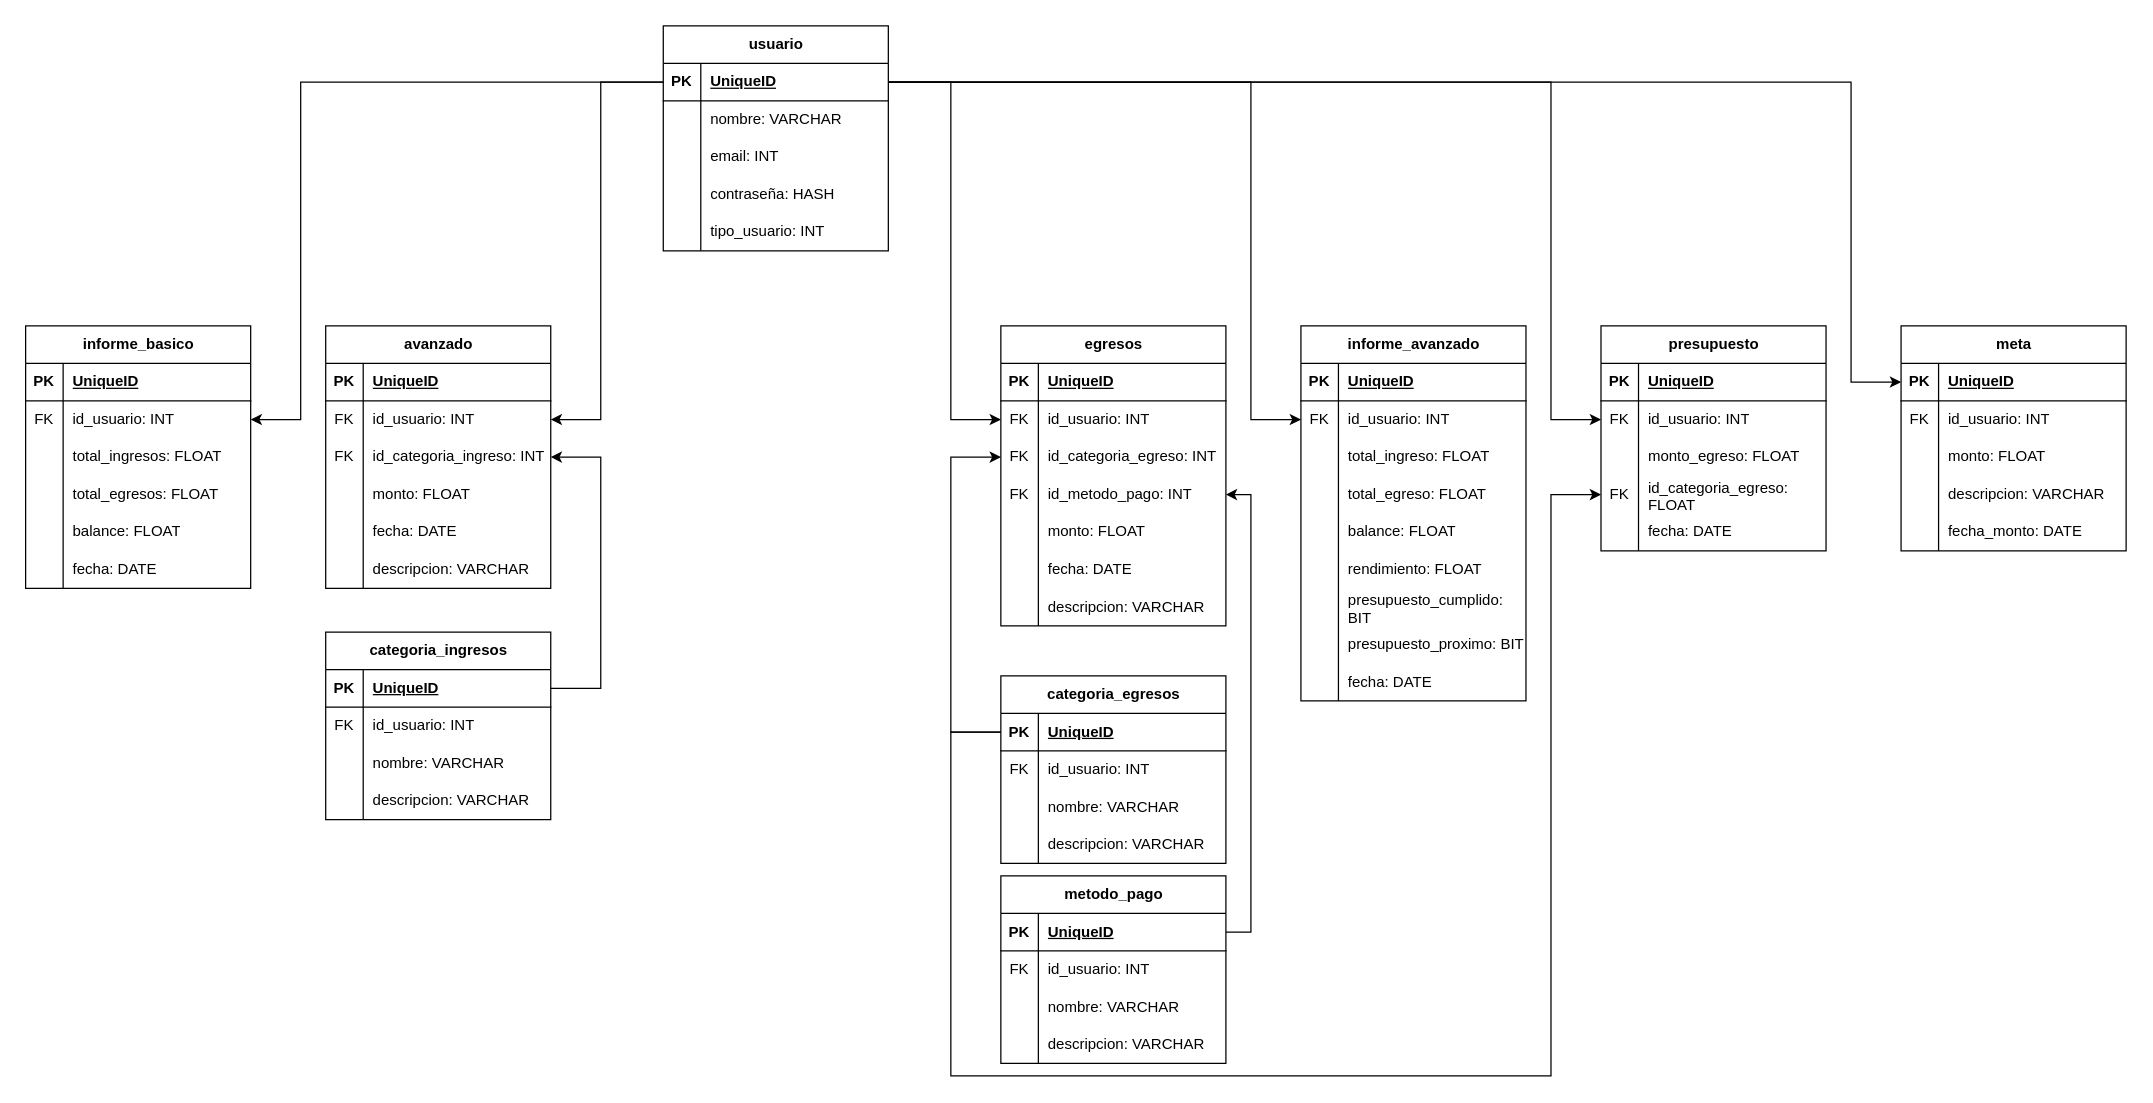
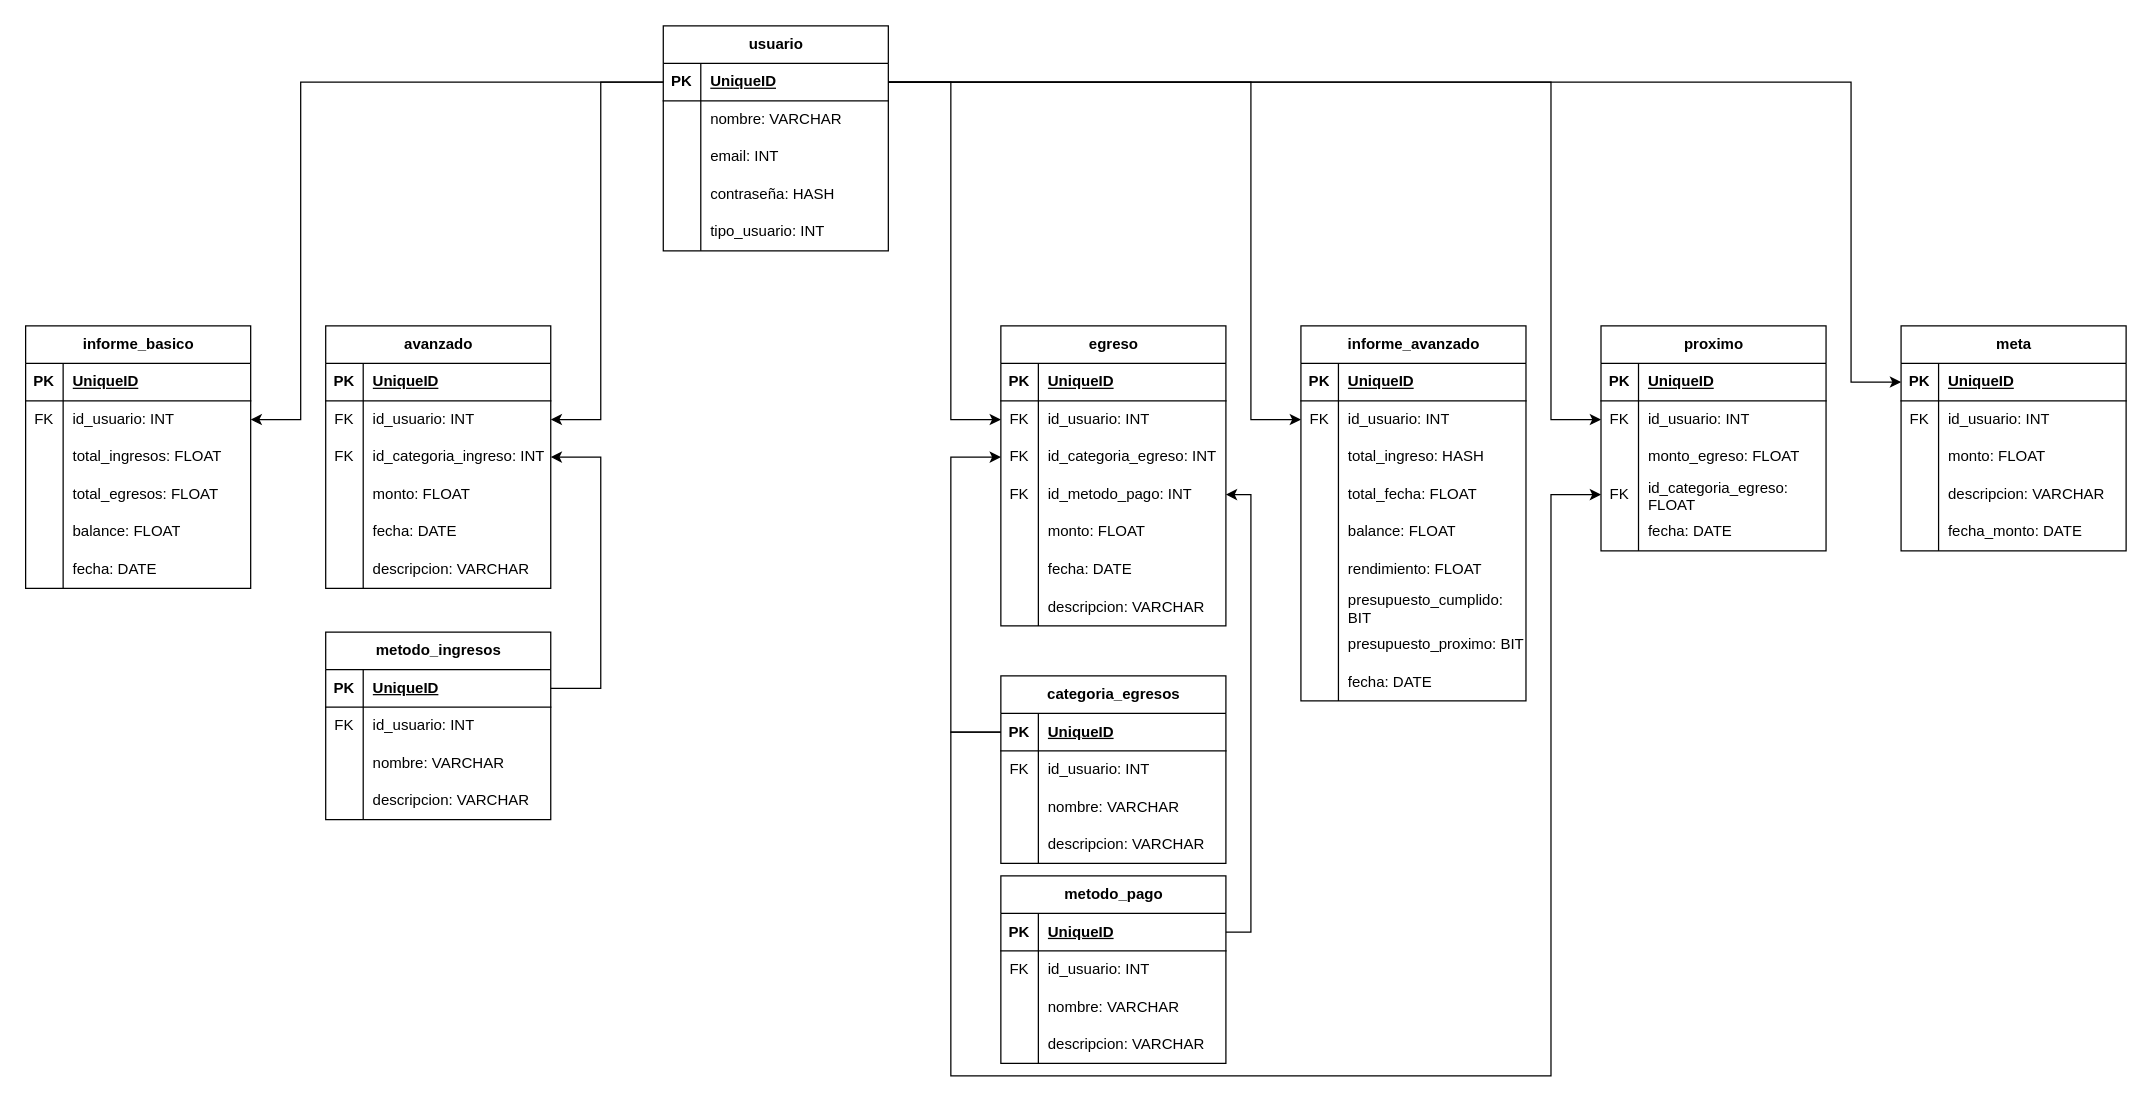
- <mxCell id="37" value="egresos" style="shape=table;startSize=30;container=1;collapsible=1;childLayout=tableLayout;fixedRows=1;rowLines=0;fontStyle=1;align=center;resizeLast=1;html=1;" parent="1" vertex="1"><mxGeometry x="800" y="260" width="180" height="240" as="geometry" /></mxCell>
+ <mxCell id="37" value="egreso" style="shape=table;startSize=30;container=1;collapsible=1;childLayout=tableLayout;fixedRows=1;rowLines=0;fontStyle=1;align=center;resizeLast=1;html=1;" parent="1" vertex="1"><mxGeometry x="800" y="260" width="180" height="240" as="geometry" /></mxCell>
- <mxCell id="85" value="presupuesto" style="shape=table;startSize=30;container=1;collapsible=1;childLayout=tableLayout;fixedRows=1;rowLines=0;fontStyle=1;align=center;resizeLast=1;html=1;" parent="1" vertex="1"><mxGeometry x="1280" y="260" width="180" height="180" as="geometry" /></mxCell>
+ <mxCell id="85" value="proximo" style="shape=table;startSize=30;container=1;collapsible=1;childLayout=tableLayout;fixedRows=1;rowLines=0;fontStyle=1;align=center;resizeLast=1;html=1;" parent="1" vertex="1"><mxGeometry x="1280" y="260" width="180" height="180" as="geometry" /></mxCell>
- <mxCell id="129" value="total_ingreso: FLOAT" style="shape=partialRectangle;connectable=0;fillColor=none;top=0;left=0;bottom=0;right=0;align=left;spacingLeft=6;overflow=hidden;whiteSpace=wrap;html=1;" parent="127" vertex="1"><mxGeometry x="30" width="150" height="30" as="geometry"><mxRectangle width="150" height="30" as="alternateBounds" /></mxGeometry></mxCell>
+ <mxCell id="129" value="total_ingreso: HASH" style="shape=partialRectangle;connectable=0;fillColor=none;top=0;left=0;bottom=0;right=0;align=left;spacingLeft=6;overflow=hidden;whiteSpace=wrap;html=1;" parent="127" vertex="1"><mxGeometry x="30" width="150" height="30" as="geometry"><mxRectangle width="150" height="30" as="alternateBounds" /></mxGeometry></mxCell>
- <mxCell id="132" value="total_egreso: FLOAT" style="shape=partialRectangle;connectable=0;fillColor=none;top=0;left=0;bottom=0;right=0;align=left;spacingLeft=6;overflow=hidden;whiteSpace=wrap;html=1;" parent="130" vertex="1"><mxGeometry x="30" width="150" height="30" as="geometry"><mxRectangle width="150" height="30" as="alternateBounds" /></mxGeometry></mxCell>
+ <mxCell id="132" value="total_fecha: FLOAT" style="shape=partialRectangle;connectable=0;fillColor=none;top=0;left=0;bottom=0;right=0;align=left;spacingLeft=6;overflow=hidden;whiteSpace=wrap;html=1;" parent="130" vertex="1"><mxGeometry x="30" width="150" height="30" as="geometry"><mxRectangle width="150" height="30" as="alternateBounds" /></mxGeometry></mxCell>
- <mxCell id="59" value="categoria_ingresos" style="shape=table;startSize=30;container=1;collapsible=1;childLayout=tableLayout;fixedRows=1;rowLines=0;fontStyle=1;align=center;resizeLast=1;html=1;" parent="1" vertex="1"><mxGeometry x="260" y="505" width="180" height="150" as="geometry" /></mxCell>
+ <mxCell id="59" value="metodo_ingresos" style="shape=table;startSize=30;container=1;collapsible=1;childLayout=tableLayout;fixedRows=1;rowLines=0;fontStyle=1;align=center;resizeLast=1;html=1;" parent="1" vertex="1"><mxGeometry x="260" y="505" width="180" height="150" as="geometry" /></mxCell>
